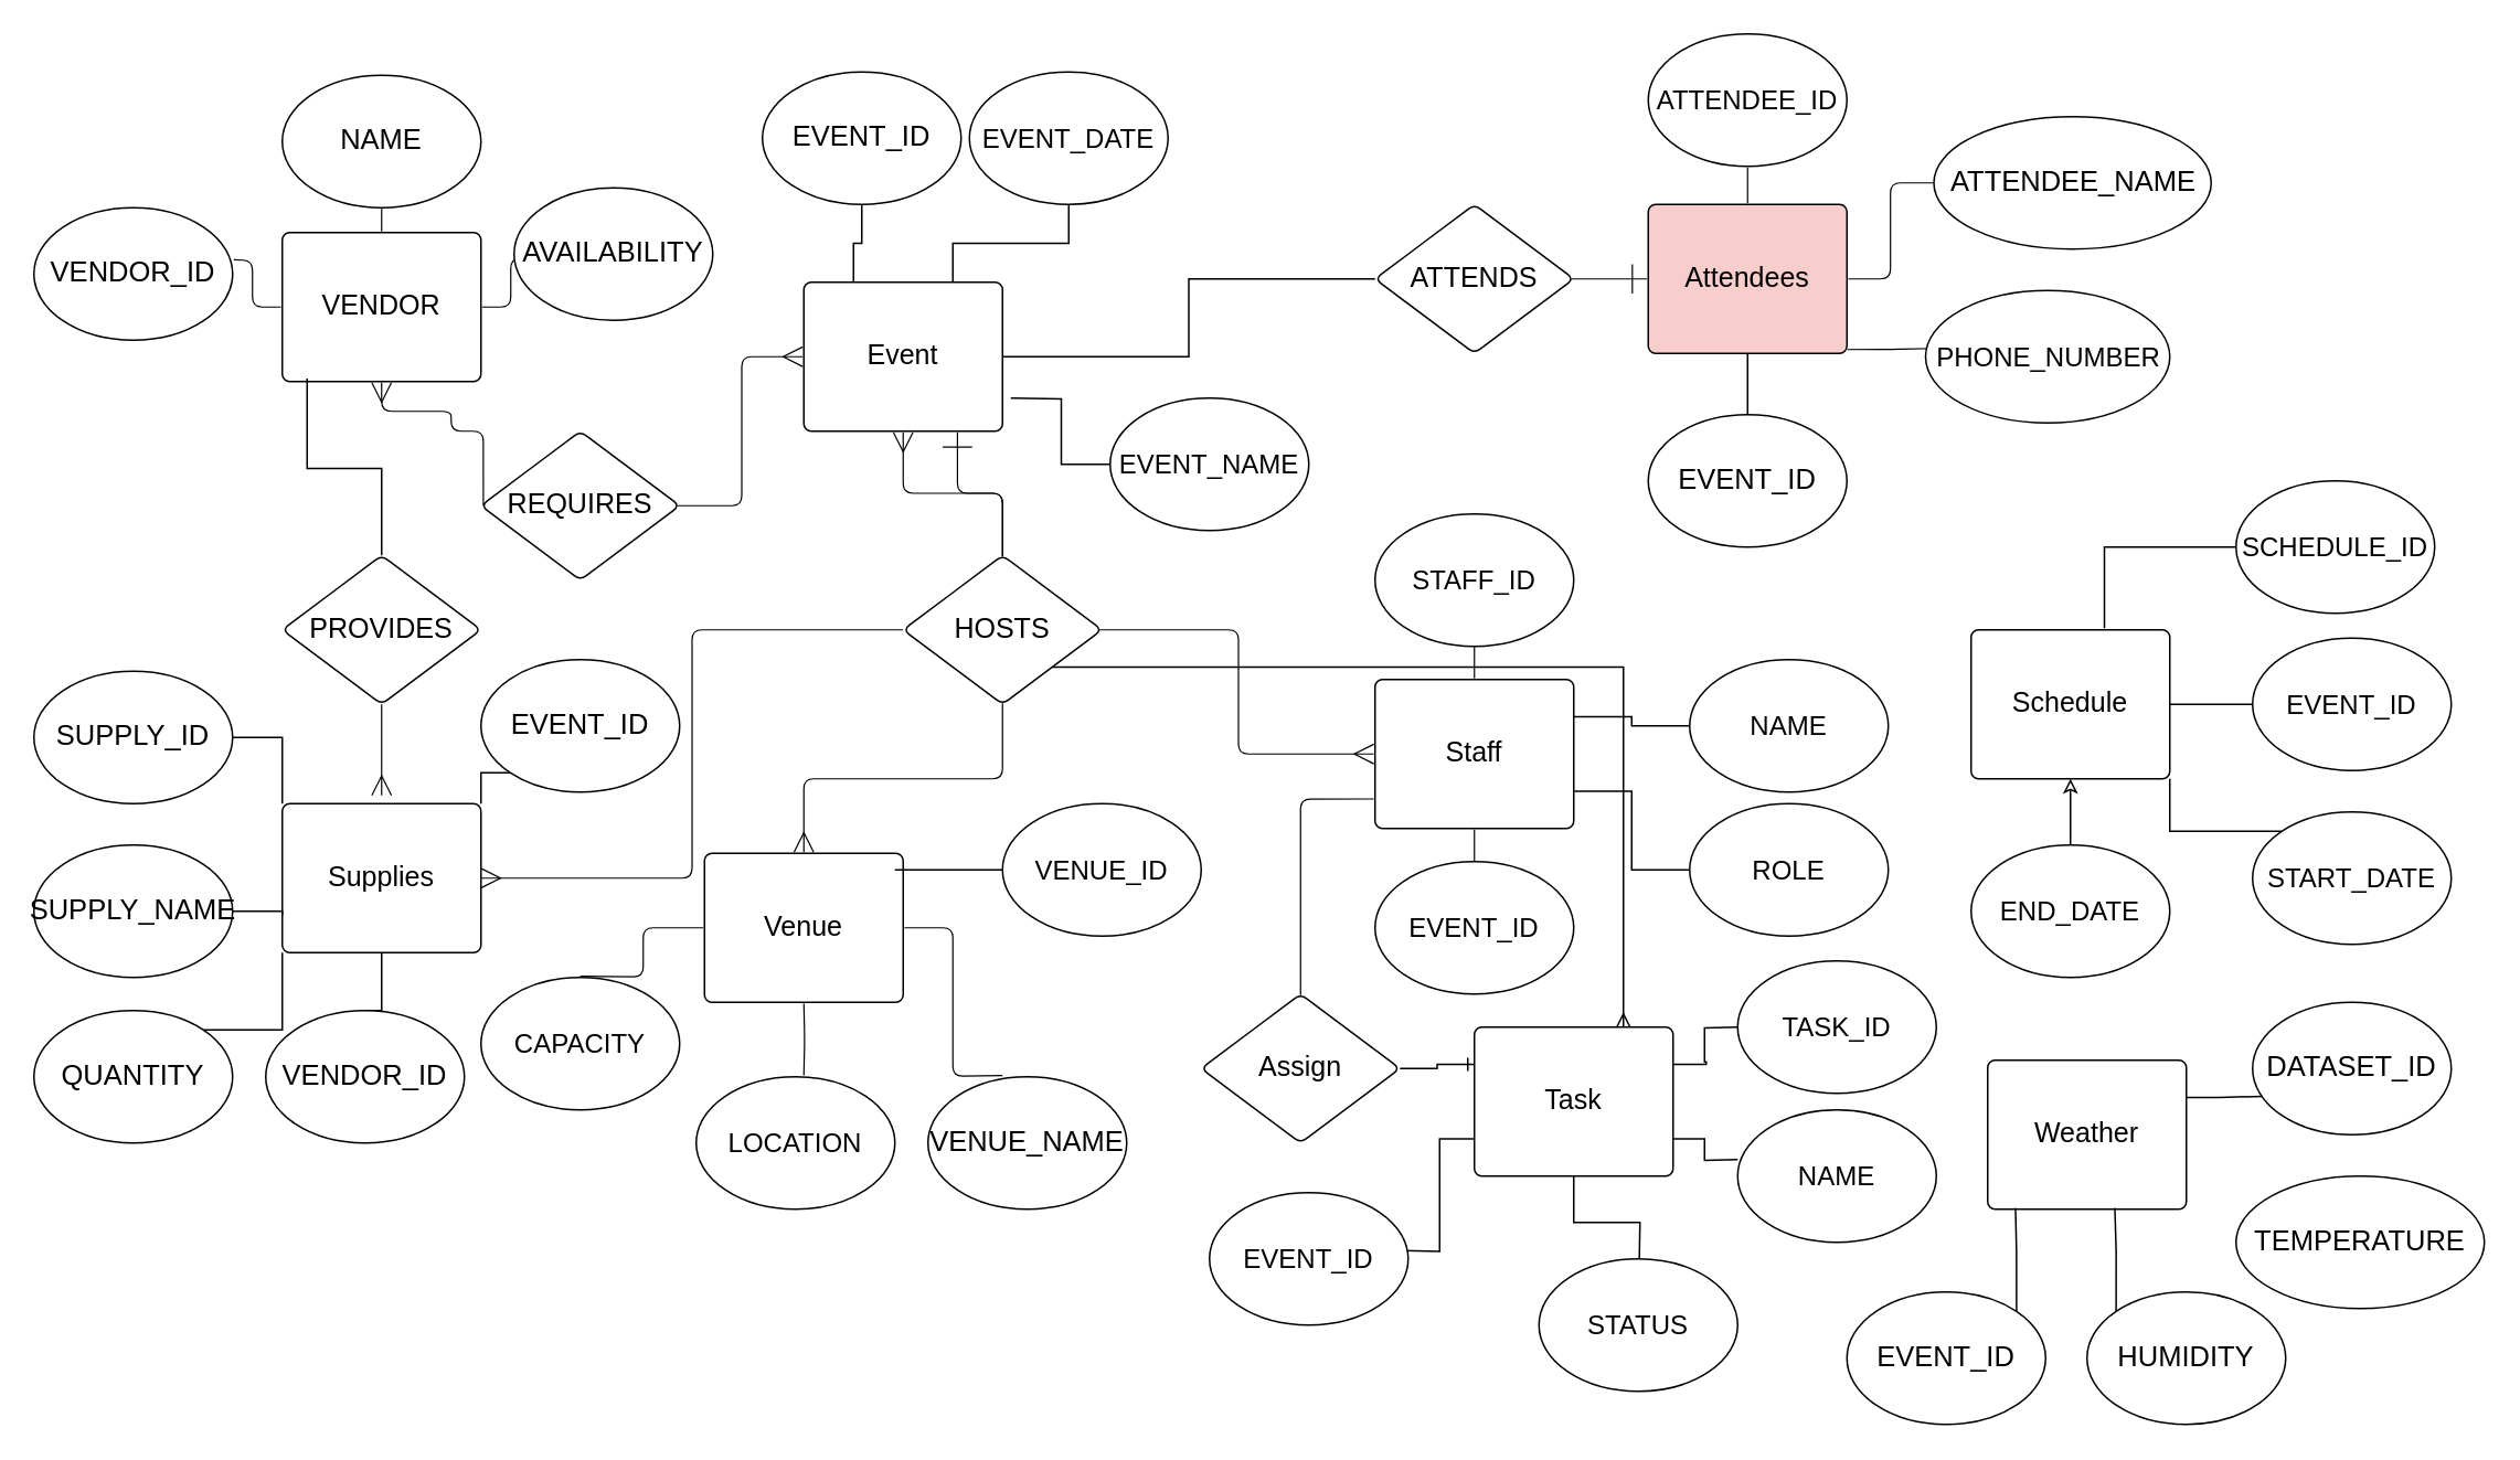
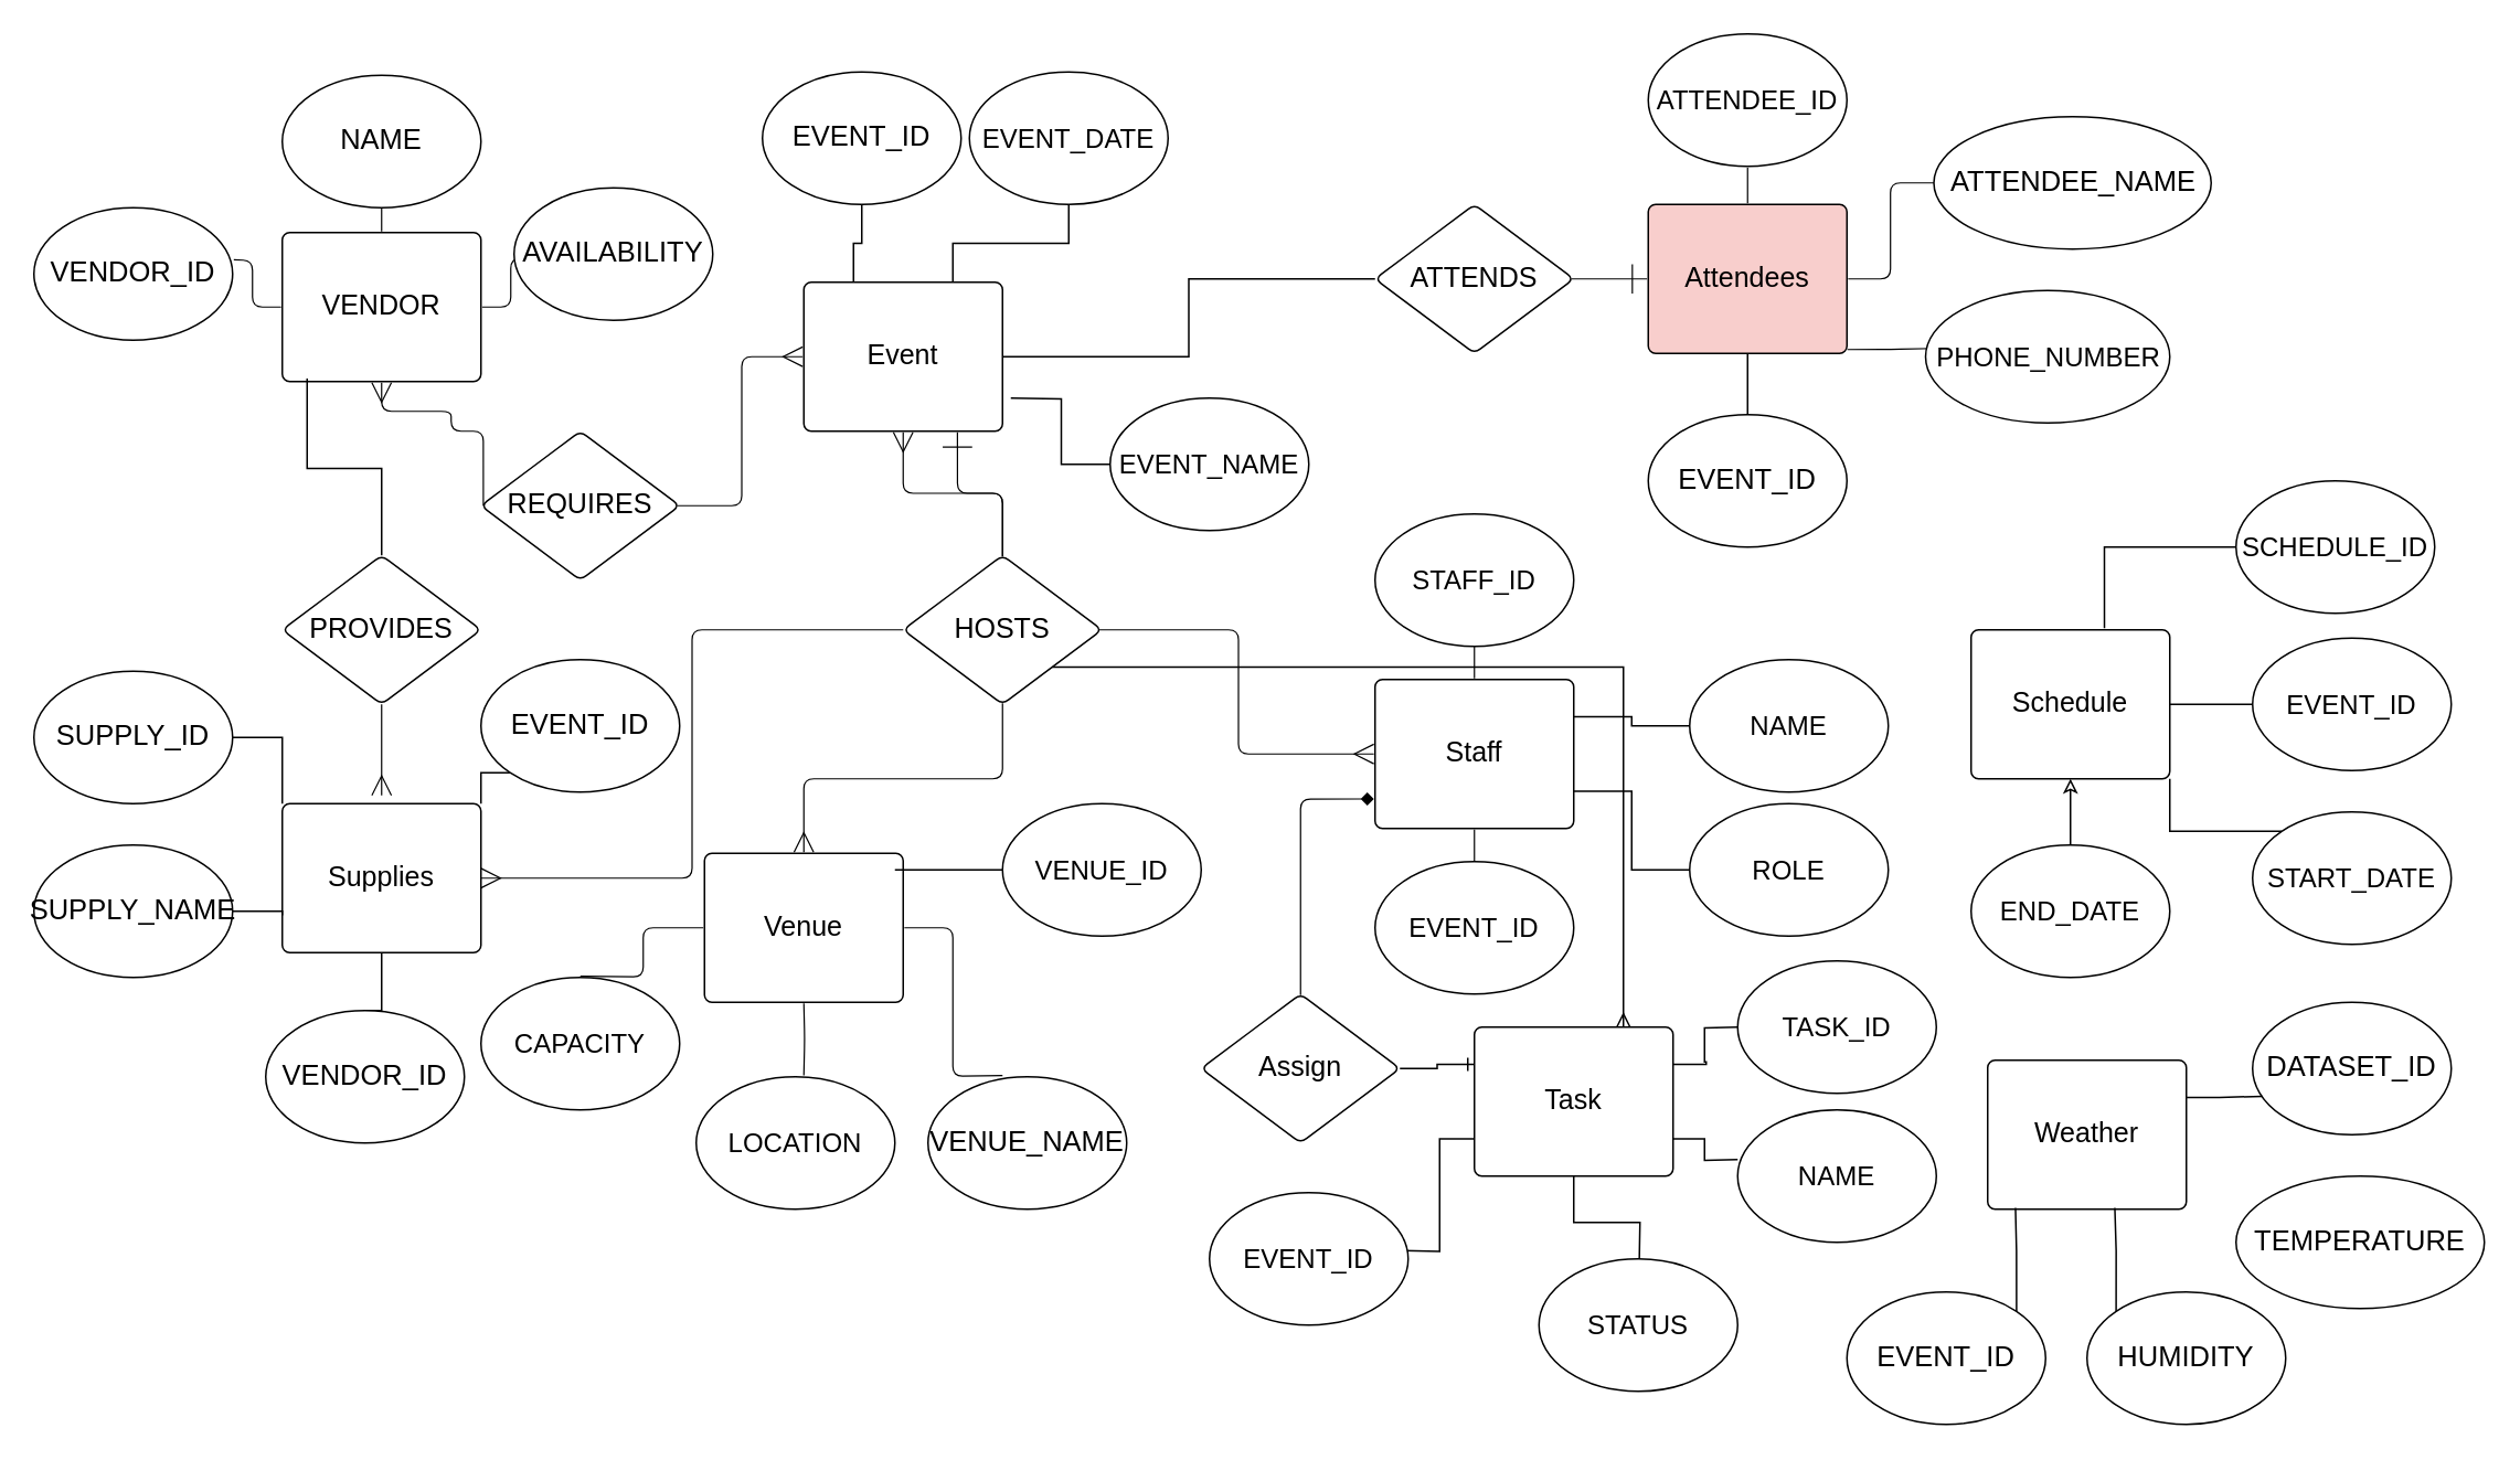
- <mxCell id="34" value="" style="html=1;jettySize=18;whiteSpace=wrap;fontSize=13;strokeOpacity=100;strokeWidth=0.8;rounded=1;arcSize=12;edgeStyle=orthogonalEdgeStyle;startArrow=none;endArrow=none;exitX=0.5;exitY=0.008;exitPerimeter=0;entryX=-0.006;entryY=0.802;entryPerimeter=0;lucidId=gApusRhEWEGd;" parent="1" source="33" target="26" edge="1"><mxGeometry width="100" height="100" relative="1" as="geometry"><Array as="points" /></mxGeometry></mxCell>
+ <mxCell id="34" value="" style="html=1;jettySize=18;whiteSpace=wrap;fontSize=13;strokeOpacity=100;strokeWidth=0.8;rounded=1;arcSize=12;edgeStyle=orthogonalEdgeStyle;startArrow=none;endArrow=diamond;exitX=0.5;exitY=0.008;exitPerimeter=0;entryX=-0.006;entryY=0.802;entryPerimeter=0;lucidId=gApusRhEWEGd;" parent="1" source="33" target="26" edge="1"><mxGeometry width="100" height="100" relative="1" as="geometry"><Array as="points" /></mxGeometry></mxCell>
- <mxCell id="95" style="edgeStyle=orthogonalEdgeStyle;rounded=0;orthogonalLoop=1;jettySize=auto;html=1;exitX=1;exitY=0;exitDx=0;exitDy=0;entryX=0;entryY=1;entryDx=0;entryDy=0;endArrow=none;endFill=0;" parent="1" source="96" target="86" edge="1"><mxGeometry relative="1" as="geometry" /></mxCell>
- <mxCell id="96" value="&lt;font style=&quot;font-size: 17px;&quot;&gt;QUANTITY&lt;/font&gt;" style="ellipse;whiteSpace=wrap;html=1;" parent="1" vertex="1"><mxGeometry x="20" y="610" width="120" height="80" as="geometry" /></mxCell>
